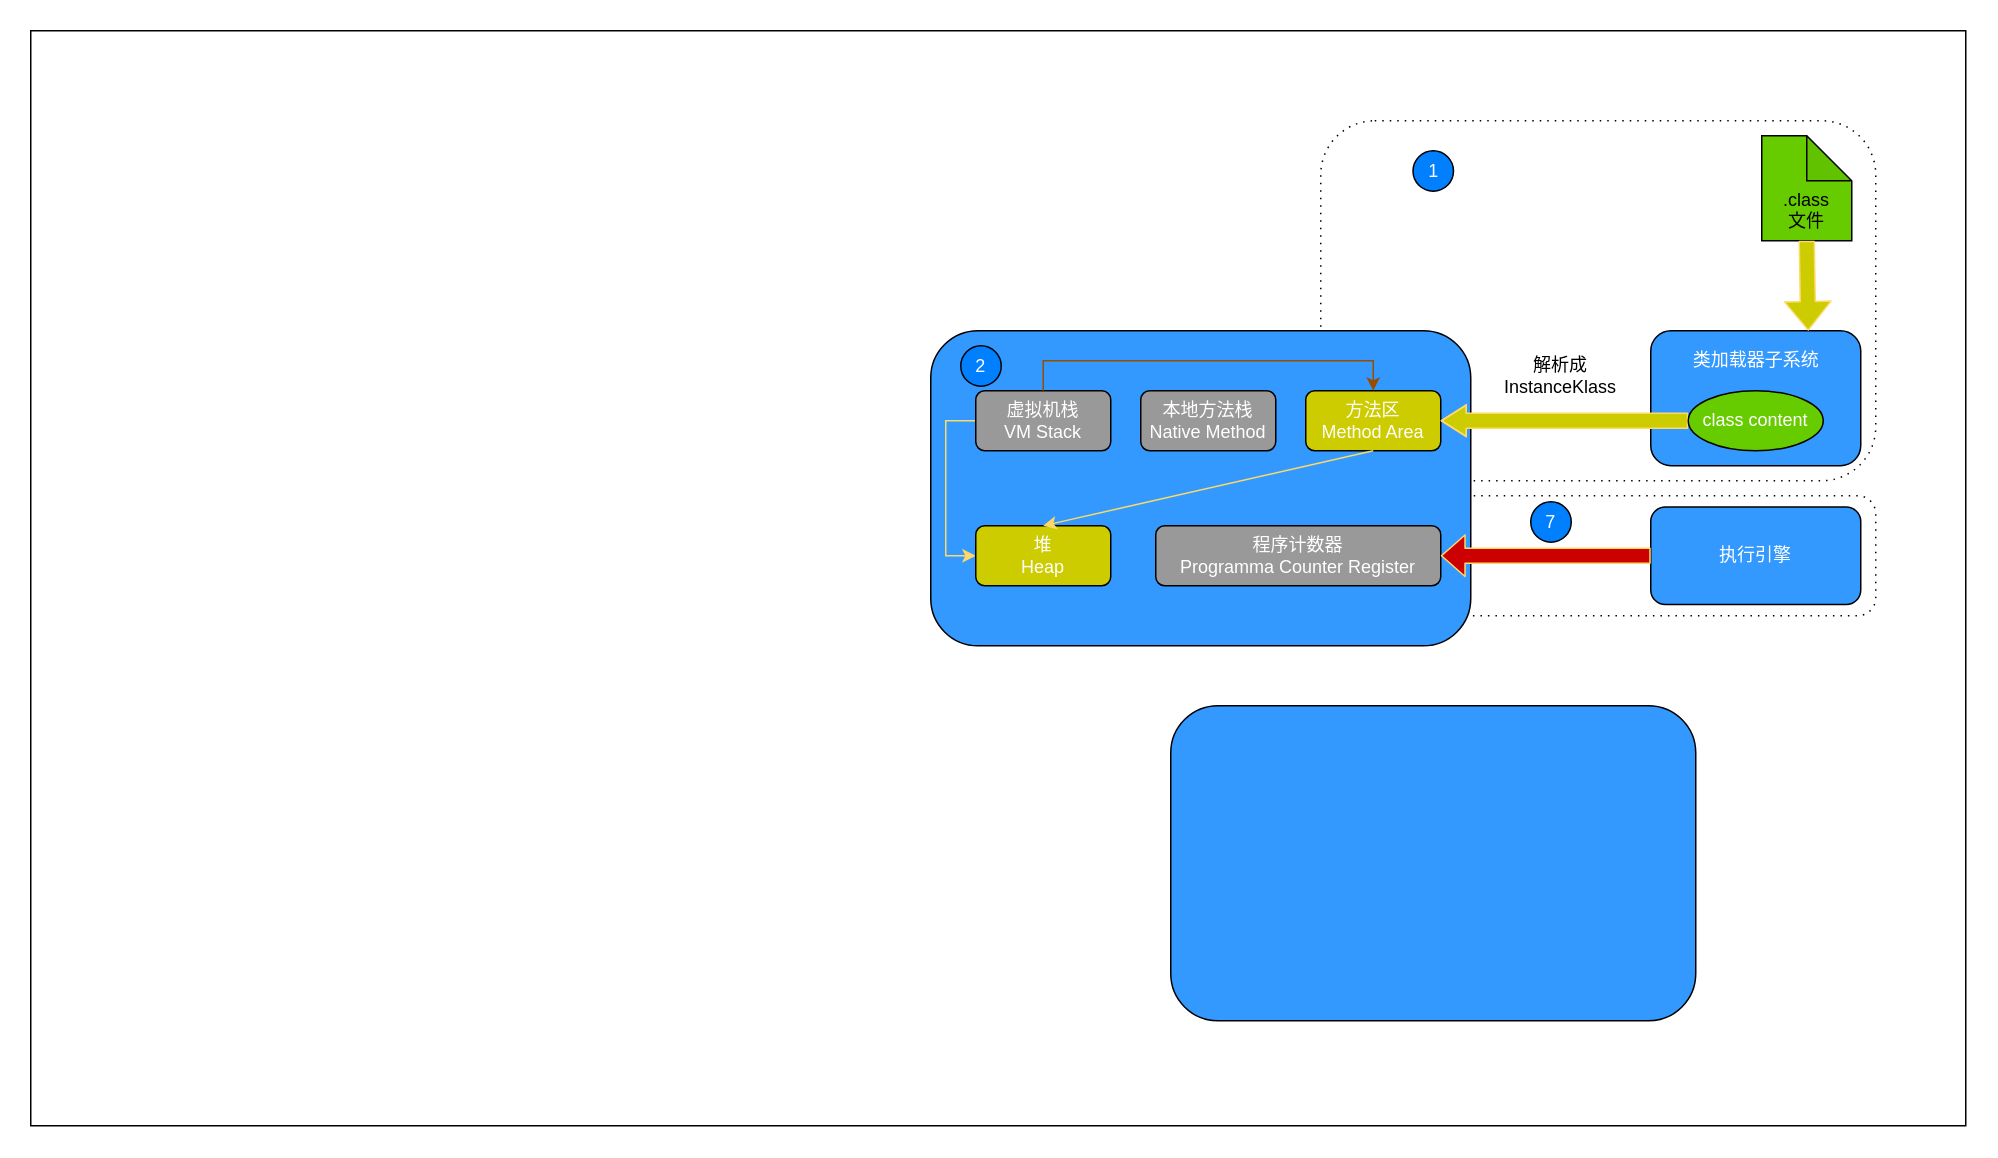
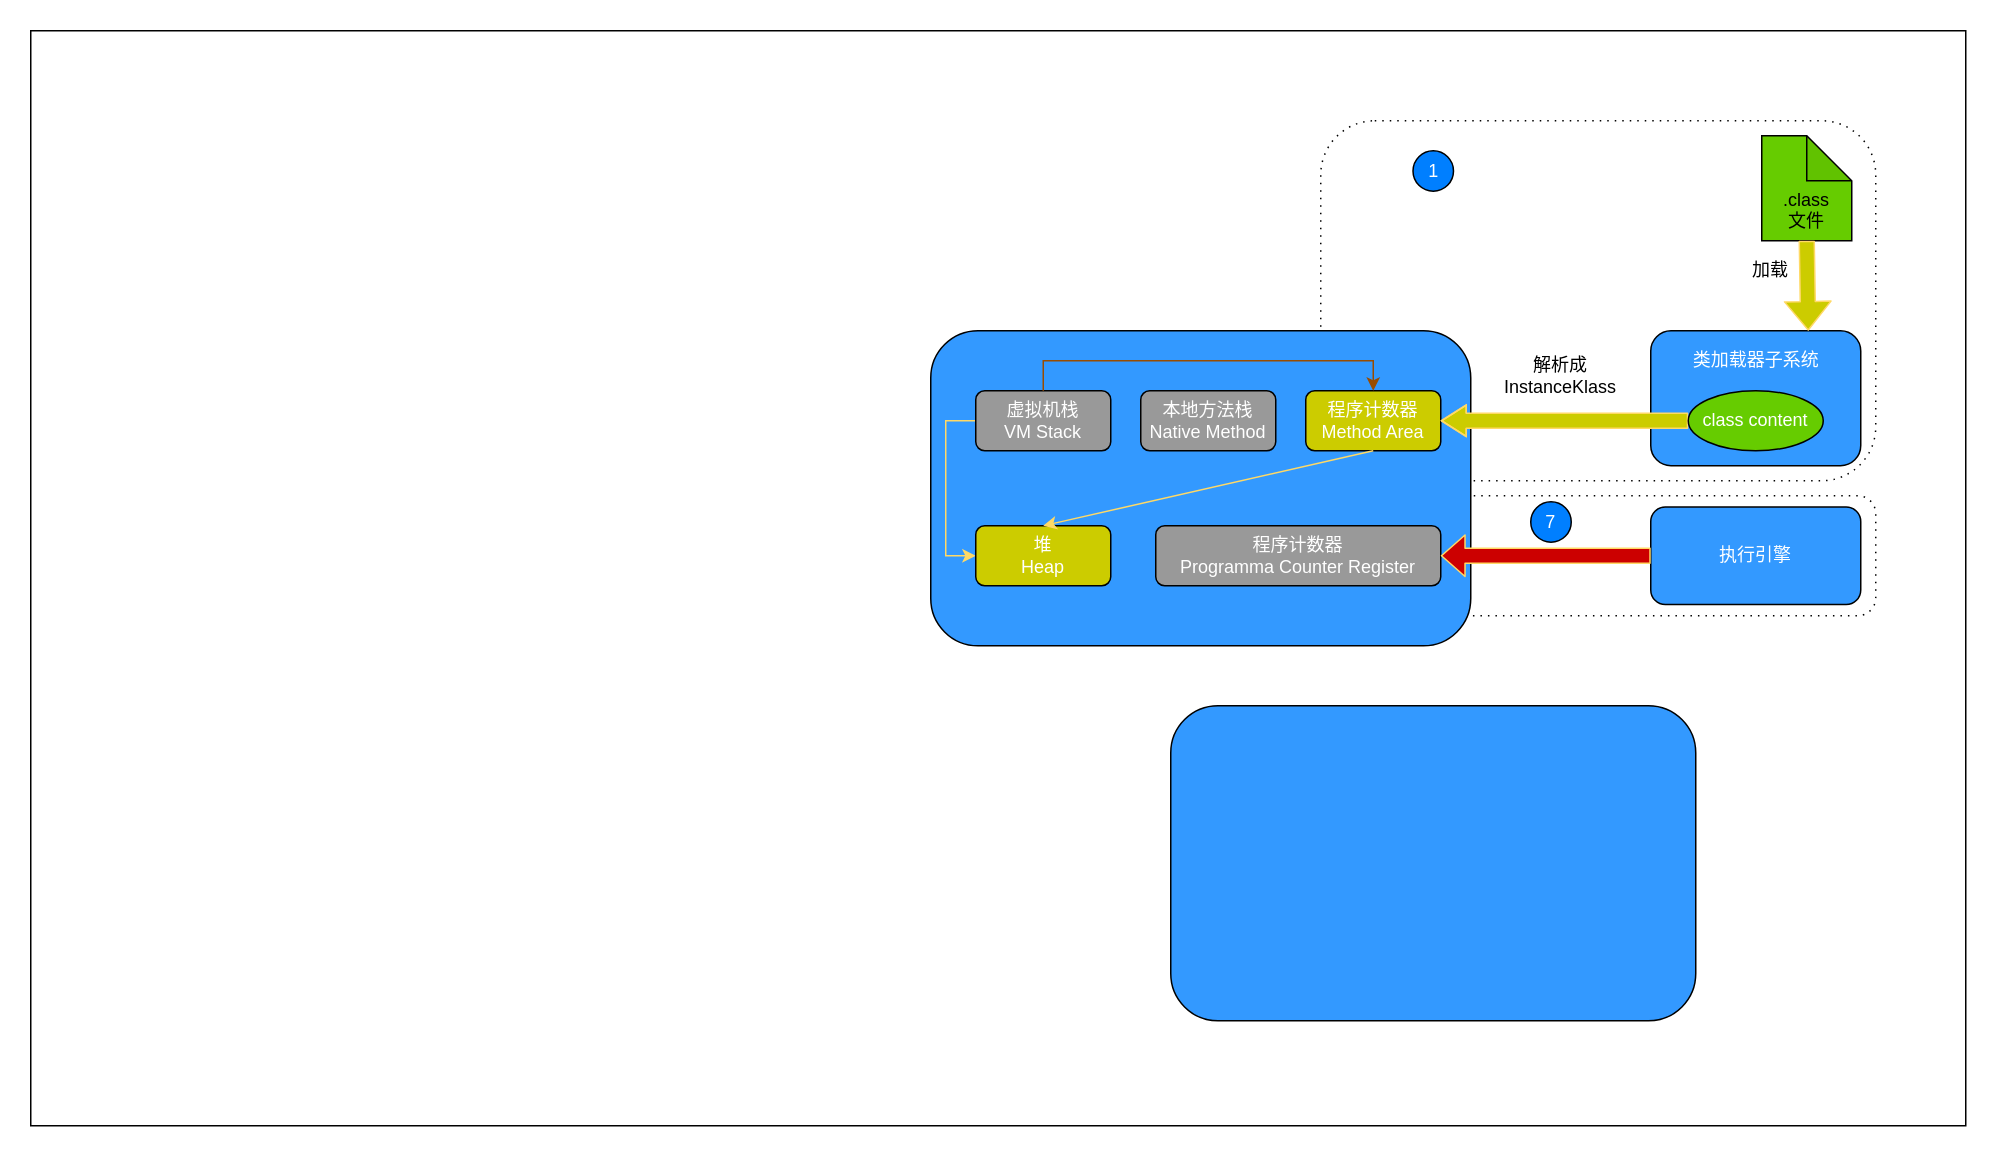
+ <mxCell id="23" value="加载" style="text;html=1;strokeColor=none;fillColor=none;align=center;verticalAlign=middle;whiteSpace=wrap;rounded=0;" vertex="1" parent="1"><mxGeometry x="1160" y="170" width="40" height="20" as="geometry" /></mxCell>
- <mxCell id="26" value="&lt;font color=&quot;#ffffff&quot;&gt;2&lt;/font&gt;" style="ellipse;whiteSpace=wrap;html=1;aspect=fixed;fillColor=#007FFF;" vertex="1" parent="1"><mxGeometry x="640" y="230" width="27" height="27" as="geometry" /></mxCell>
- <mxCell id="13" value="&lt;font color=&quot;#ffffff&quot;&gt;方法区&lt;br&gt;Method Area&lt;br&gt;&lt;/font&gt;" style="rounded=1;whiteSpace=wrap;html=1;fillColor=#CCCC00;" vertex="1" parent="1"><mxGeometry x="870" y="260" width="90" height="40" as="geometry" /></mxCell>
+ <mxCell id="13" value="&lt;font color=&quot;#ffffff&quot;&gt;程序计数器&lt;br&gt;Method Area&lt;br&gt;&lt;/font&gt;" style="rounded=1;whiteSpace=wrap;html=1;fillColor=#CCCC00;" vertex="1" parent="1"><mxGeometry x="870" y="260" width="90" height="40" as="geometry" /></mxCell>
